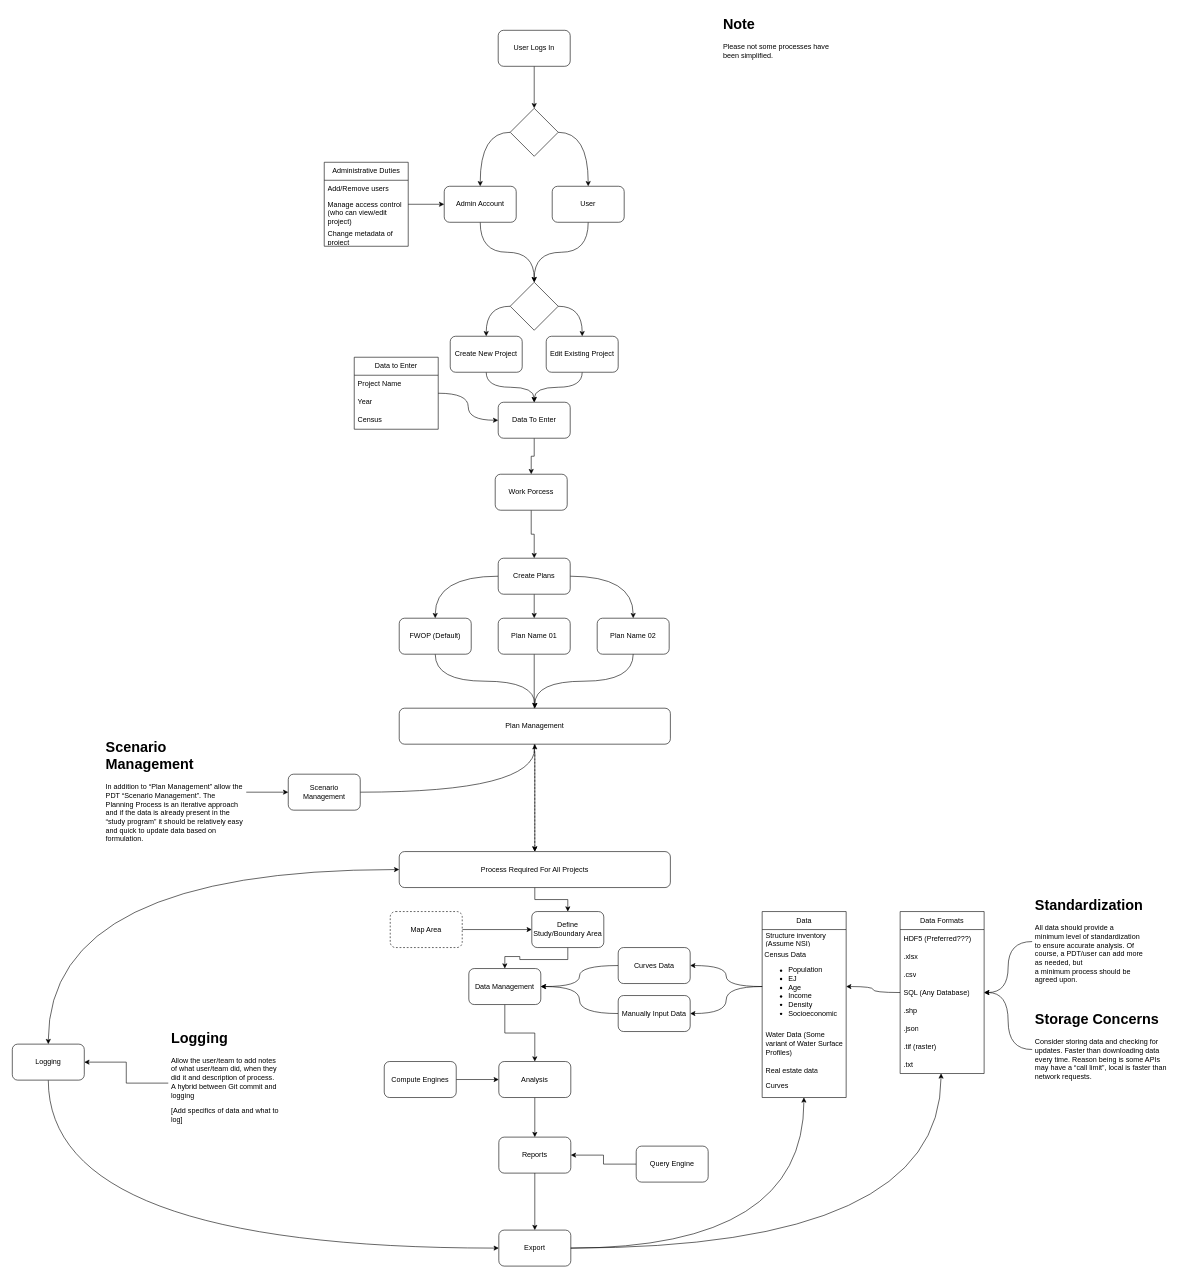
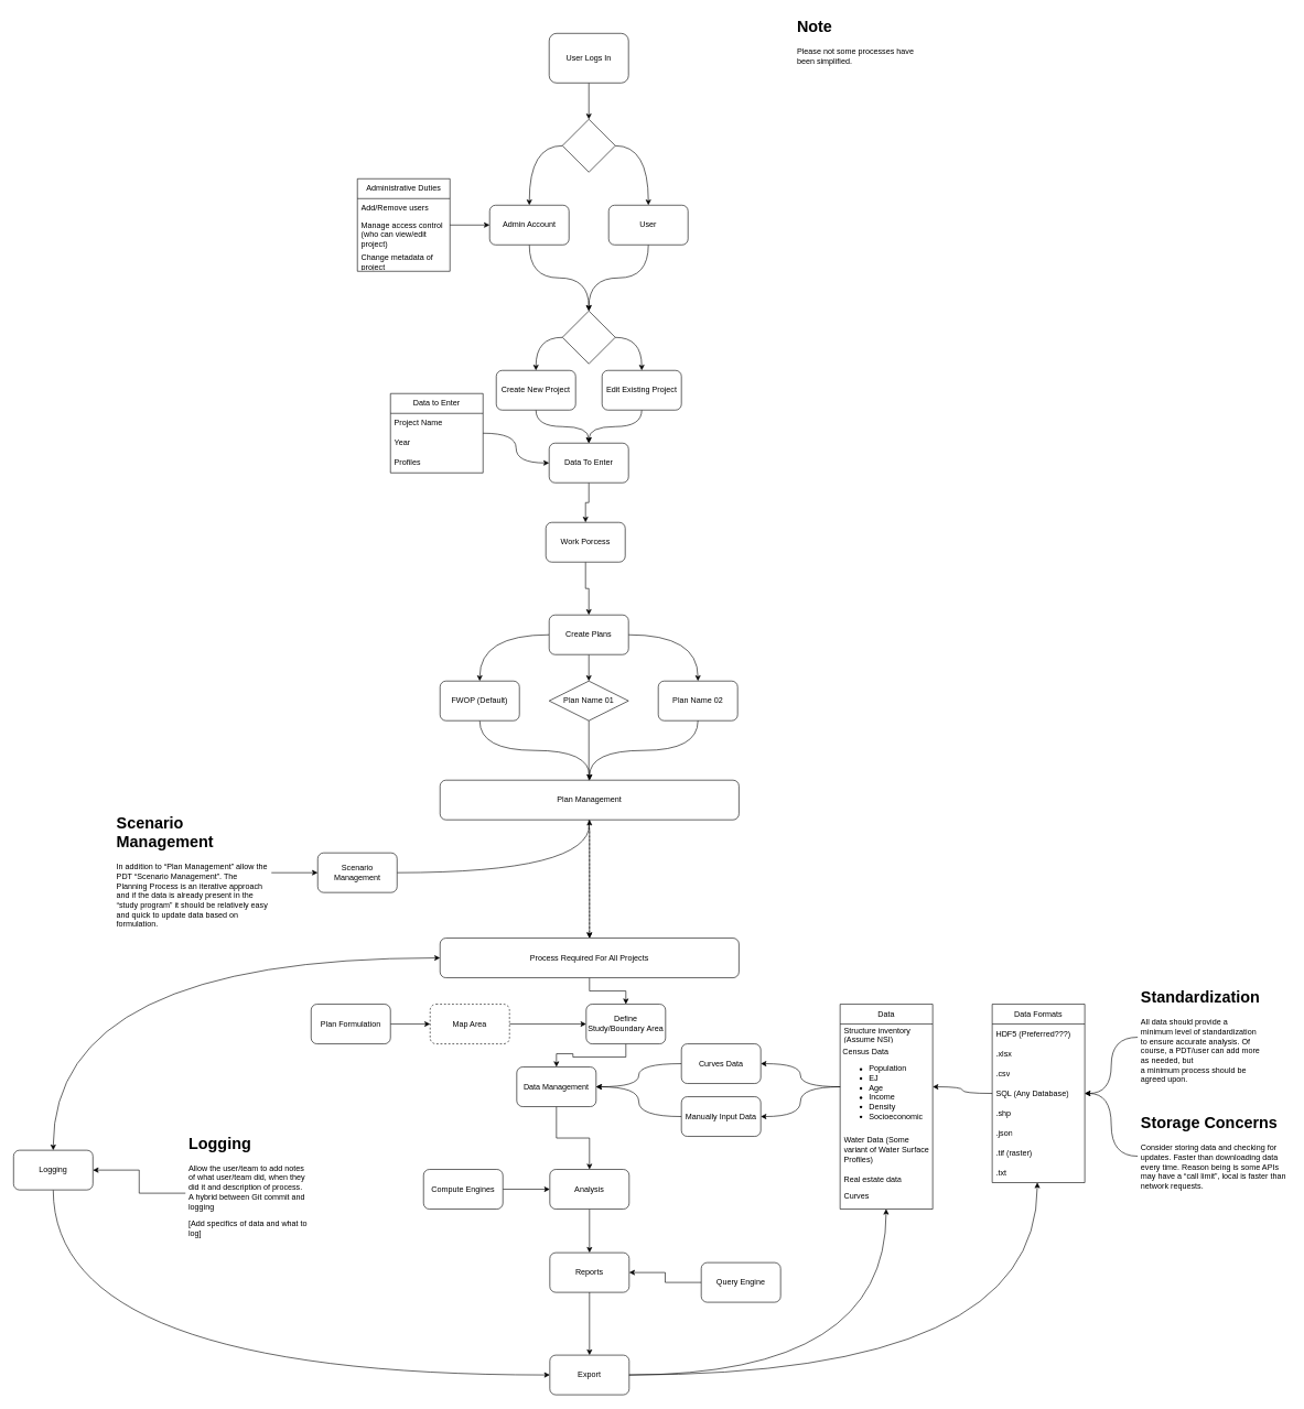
- <mxCell id="3" value="User Logs In" style="rounded=1;whiteSpace=wrap;html=1;" vertex="1" parent="1"><mxGeometry x="830" y="50" width="120" height="60" as="geometry" /></mxCell>
+ <mxCell id="3" value="User Logs In" style="rounded=1;whiteSpace=wrap;html=1;" vertex="1" parent="1"><mxGeometry x="830" y="50" width="120" height="75" as="geometry" /></mxCell>
- <mxCell id="31" value="Census" style="text;strokeColor=none;fillColor=none;align=left;verticalAlign=middle;spacingLeft=4;spacingRight=4;overflow=hidden;points=[[0,0.5],[1,0.5]];portConstraint=eastwest;rotatable=0;whiteSpace=wrap;html=1;" vertex="1" parent="28"><mxGeometry y="90" width="140" height="30" as="geometry" /></mxCell>
+ <mxCell id="31" value="Profiles" style="text;strokeColor=none;fillColor=none;align=left;verticalAlign=middle;spacingLeft=4;spacingRight=4;overflow=hidden;points=[[0,0.5],[1,0.5]];portConstraint=eastwest;rotatable=0;whiteSpace=wrap;html=1;" vertex="1" parent="28"><mxGeometry y="90" width="140" height="30" as="geometry" /></mxCell>
- <mxCell id="39" value="Plan Name 01" style="rounded=1;whiteSpace=wrap;html=1;" vertex="1" parent="1"><mxGeometry x="830" y="1030" width="120" height="60" as="geometry" /></mxCell>
+ <mxCell id="39" value="Plan Name 01" style="rhombus;whiteSpace=wrap;html=1;" vertex="1" parent="1"><mxGeometry x="830" y="1030" width="120" height="60" as="geometry" /></mxCell>
+ <mxCell id="65" value="Plan Formulation" style="rounded=1;whiteSpace=wrap;html=1;" vertex="1" parent="1"><mxGeometry x="470" y="1519" width="120" height="60" as="geometry" /></mxCell>
+ <mxCell id="64" style="edgeStyle=orthogonalEdgeStyle;rounded=0;orthogonalLoop=1;jettySize=auto;html=1;" edge="1" parent="1" source="65" target="63"><mxGeometry relative="1" as="geometry" /></mxCell>
